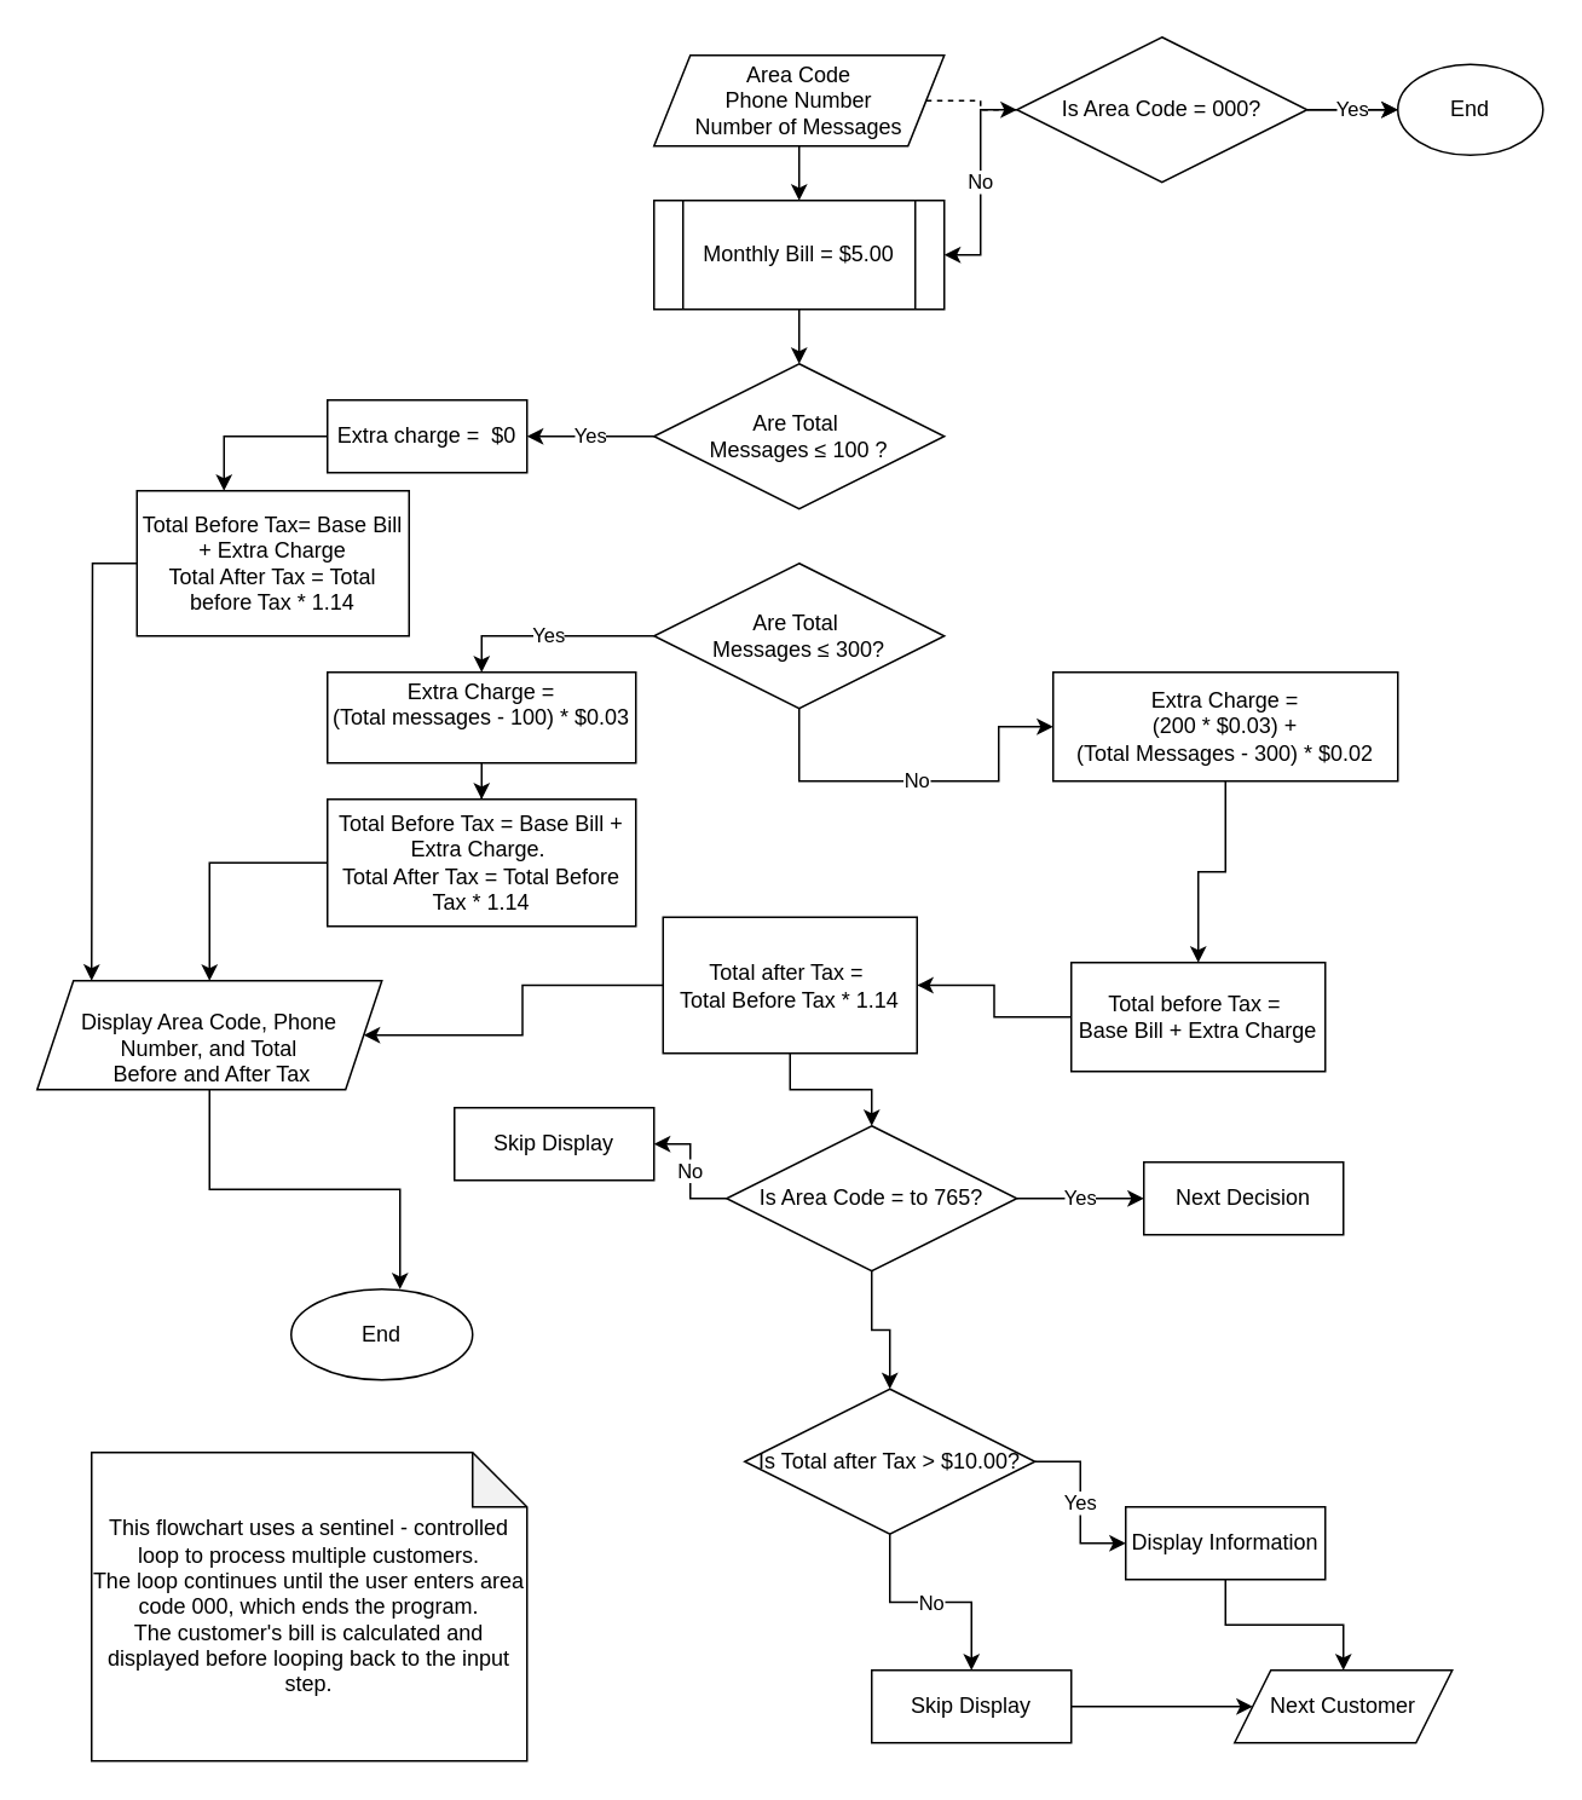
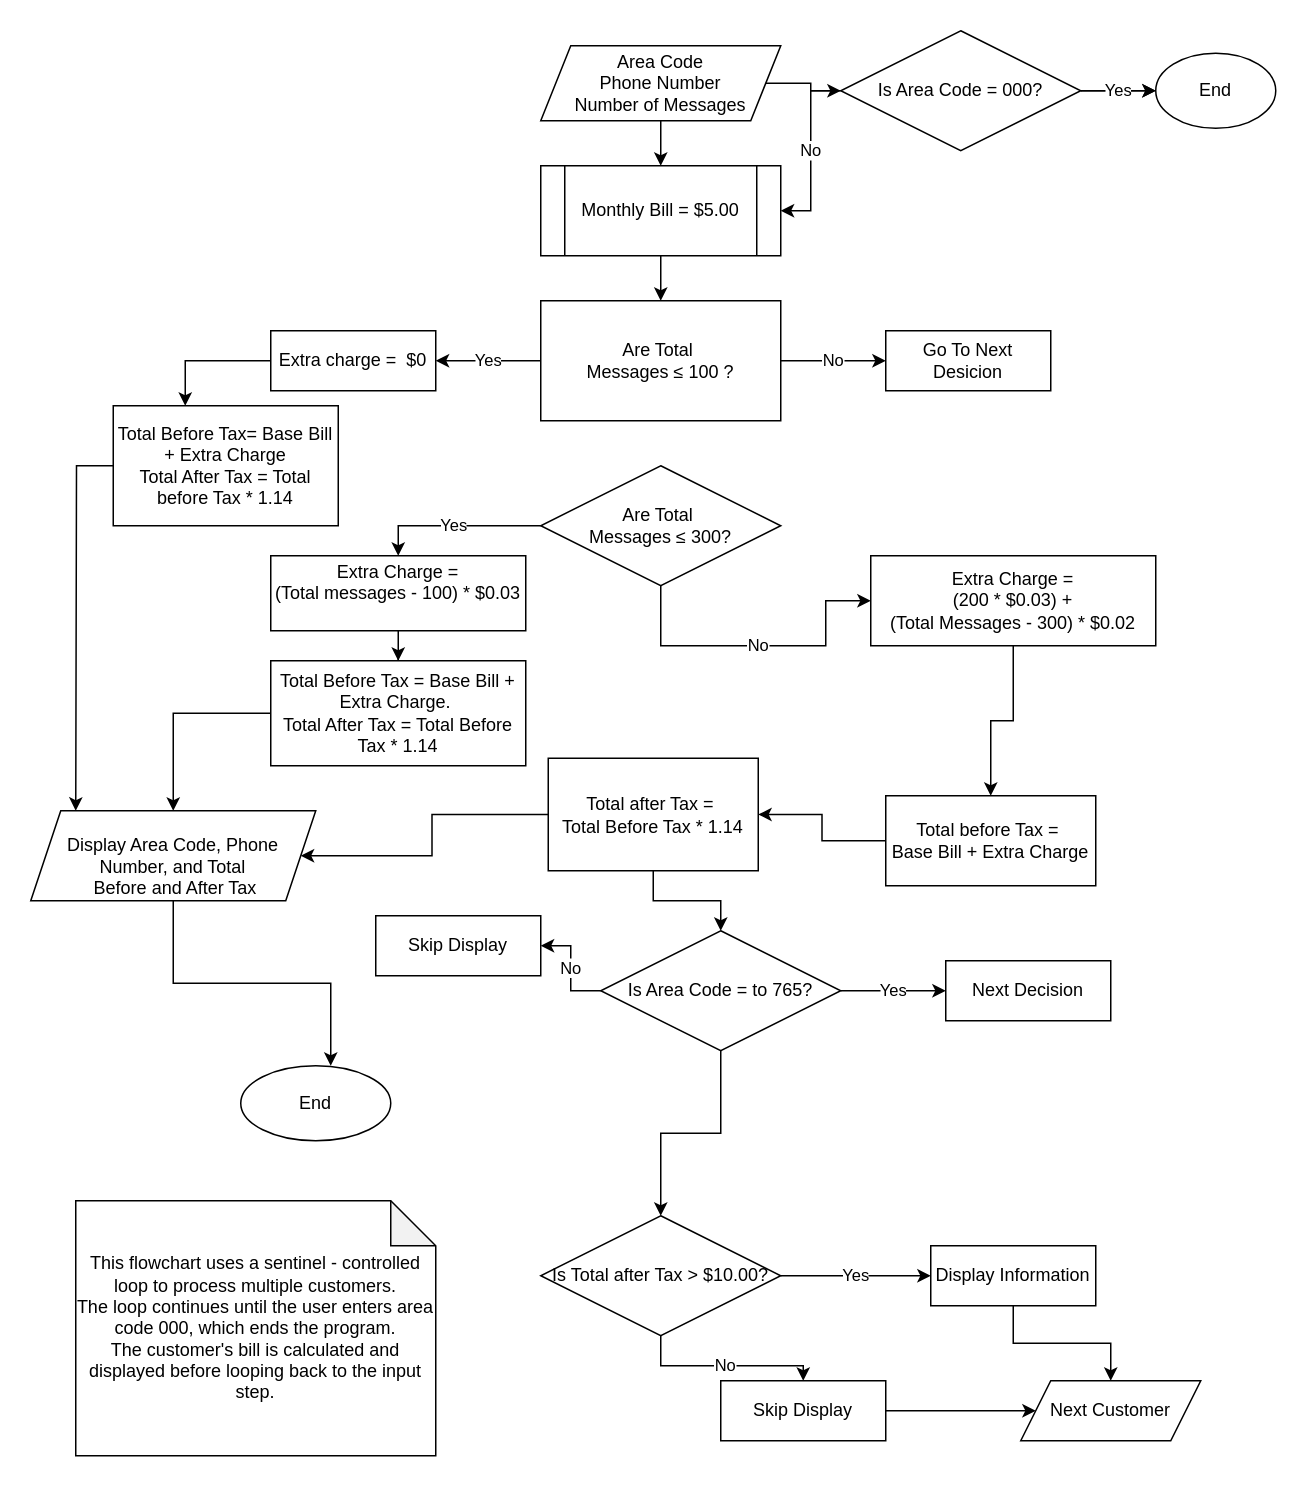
- <mxCell id="4" style="edgeStyle=orthogonalEdgeStyle;rounded=0;orthogonalLoop=1;jettySize=auto;html=1;entryX=0;entryY=0.5;entryDx=0;entryDy=0;dashed=1;" edge="1" parent="1" source="5" target="34"><mxGeometry relative="1" as="geometry" /></mxCell>
+ <mxCell id="4" style="edgeStyle=orthogonalEdgeStyle;rounded=0;orthogonalLoop=1;jettySize=auto;html=1;entryX=0;entryY=0.5;entryDx=0;entryDy=0;" edge="1" parent="1" source="5" target="34"><mxGeometry relative="1" as="geometry" /></mxCell>
- <mxCell id="10" value="Are Total&amp;nbsp;&lt;div&gt;Messages ≤ 100 ?&lt;/div&gt;" style="rhombus;whiteSpace=wrap;html=1;" vertex="1" parent="1"><mxGeometry x="360" y="200" width="160" height="80" as="geometry" /></mxCell>
+ <mxCell id="10" value="Are Total&amp;nbsp;&lt;div&gt;Messages ≤ 100 ?&lt;/div&gt;" style="whiteSpace=wrap;html=1;rounded=0;" vertex="1" parent="1"><mxGeometry x="360" y="200" width="160" height="80" as="geometry" /></mxCell>
+ <mxCell id="8" value="No" style="edgeStyle=orthogonalEdgeStyle;rounded=0;orthogonalLoop=1;jettySize=auto;html=1;exitX=1;exitY=0.5;exitDx=0;exitDy=0;entryX=0;entryY=0.5;entryDx=0;entryDy=0;" edge="1" parent="1" source="10" target="14"><mxGeometry relative="1" as="geometry" /></mxCell>
+ <mxCell id="14" value="Go To Next Desicion" style="rounded=0;whiteSpace=wrap;html=1;" vertex="1" parent="1"><mxGeometry x="590" y="220" width="110" height="40" as="geometry" /></mxCell>
- <mxCell id="37" value="Is Total after Tax &amp;gt; $10.00?" style="rhombus;whiteSpace=wrap;html=1;" vertex="1" parent="1"><mxGeometry x="410" y="765" width="160" height="80" as="geometry" /></mxCell>
+ <mxCell id="37" value="Is Total after Tax &amp;gt; $10.00?" style="rhombus;whiteSpace=wrap;html=1;" vertex="1" parent="1"><mxGeometry x="360" y="810" width="160" height="80" as="geometry" /></mxCell>
